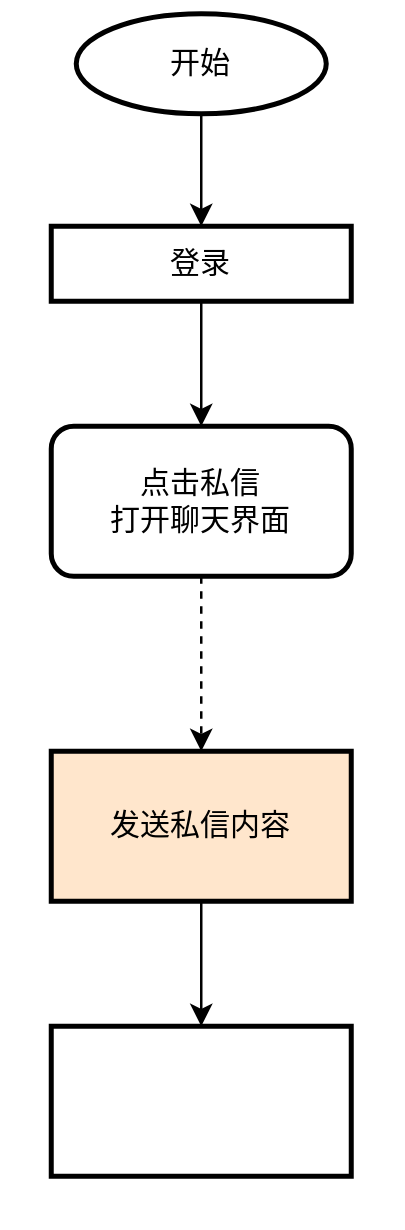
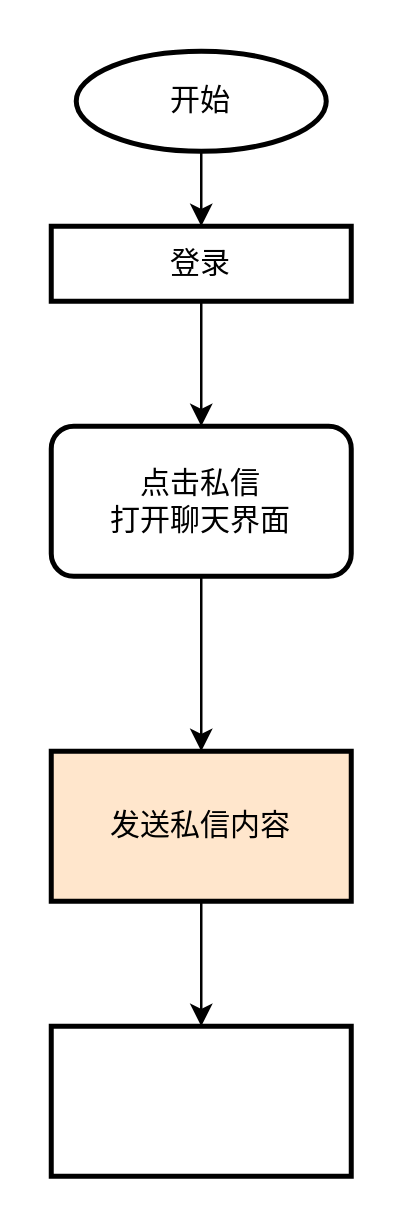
- <mxCell id="3" value="开始" style="strokeWidth=2;html=1;shape=mxgraph.flowchart.start_1;whiteSpace=wrap;" vertex="1" parent="1"><mxGeometry x="30" y="5" width="100" height="40" as="geometry" /></mxCell>
+ <mxCell id="3" value="开始" style="strokeWidth=2;html=1;shape=mxgraph.flowchart.start_1;whiteSpace=wrap;" vertex="1" parent="1"><mxGeometry x="30" y="20" width="100" height="40" as="geometry" /></mxCell>
- <mxCell id="6" value="" style="edgeStyle=orthogonalEdgeStyle;rounded=0;orthogonalLoop=1;jettySize=auto;html=1;dashed=1;" edge="1" parent="1" source="7" target="9"><mxGeometry relative="1" as="geometry" /></mxCell>
+ <mxCell id="6" value="" style="edgeStyle=orthogonalEdgeStyle;rounded=0;orthogonalLoop=1;jettySize=auto;html=1;" edge="1" parent="1" source="7" target="9"><mxGeometry relative="1" as="geometry" /></mxCell>
